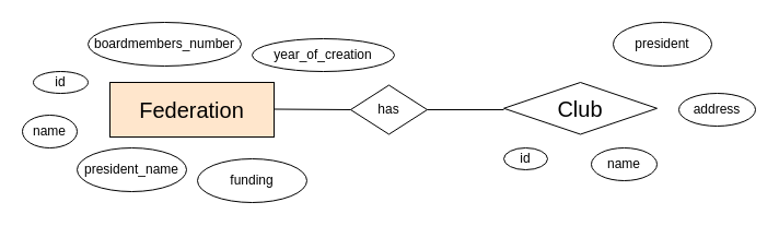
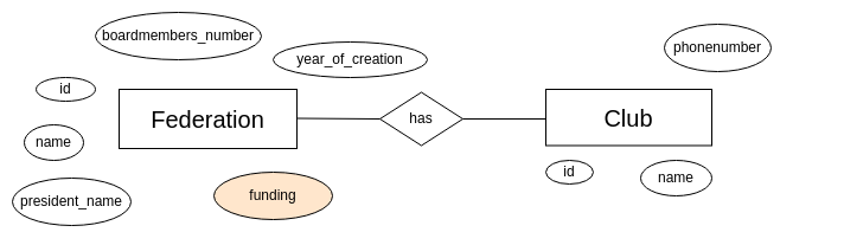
- <mxCell id="8" value="boardmembers_number" style="ellipse;whiteSpace=wrap;html=1;align=center;" vertex="1" parent="1"><mxGeometry x="80" y="20" width="140" height="40" as="geometry" /></mxCell>
+ <mxCell id="8" value="boardmembers_number" style="ellipse;whiteSpace=wrap;html=1;align=center;" vertex="1" parent="1"><mxGeometry x="80" y="10" width="140" height="40" as="geometry" /></mxCell>
- <mxCell id="16" value="president" style="ellipse;whiteSpace=wrap;html=1;align=center;" vertex="1" parent="1"><mxGeometry x="560" y="20" width="90" height="40" as="geometry" /></mxCell>
+ <mxCell id="16" value="phonenumber" style="ellipse;whiteSpace=wrap;html=1;align=center;" vertex="1" parent="1"><mxGeometry x="560" y="20" width="90" height="40" as="geometry" /></mxCell>
- <mxCell id="13" value="&lt;font style=&quot;font-size: 20px;&quot;&gt;Club&lt;/font&gt;" style="rhombus;whiteSpace=wrap;html=1;align=center;" vertex="1" parent="1"><mxGeometry x="460" y="75" width="140" height="47.5" as="geometry" /></mxCell>
+ <mxCell id="13" value="&lt;font style=&quot;font-size: 20px;&quot;&gt;Club&lt;/font&gt;" style="whiteSpace=wrap;html=1;align=center;" vertex="1" parent="1"><mxGeometry x="460" y="75" width="140" height="47.5" as="geometry" /></mxCell>
- <mxCell id="2" value="&lt;font style=&quot;font-size: 20px;&quot;&gt;Federation&lt;/font&gt;" style="whiteSpace=wrap;html=1;align=center;fillColor=#ffe6cc;" vertex="1" parent="1"><mxGeometry x="100" y="75" width="150" height="50" as="geometry" /></mxCell>
+ <mxCell id="2" value="&lt;font style=&quot;font-size: 20px;&quot;&gt;Federation&lt;/font&gt;" style="whiteSpace=wrap;html=1;align=center;" vertex="1" parent="1"><mxGeometry x="100" y="75" width="150" height="50" as="geometry" /></mxCell>
- <mxCell id="17" value="address" style="ellipse;whiteSpace=wrap;html=1;align=center;" vertex="1" parent="1"><mxGeometry x="620" y="85" width="70" height="30" as="geometry" /></mxCell>
- <mxCell id="7" value="president_name" style="ellipse;whiteSpace=wrap;html=1;align=center;" vertex="1" parent="1"><mxGeometry x="70" y="135" width="100" height="40" as="geometry" /></mxCell>
+ <mxCell id="7" value="president_name" style="ellipse;whiteSpace=wrap;html=1;align=center;" vertex="1" parent="1"><mxGeometry x="10" y="150" width="100" height="40" as="geometry" /></mxCell>
- <mxCell id="9" value="funding" style="ellipse;whiteSpace=wrap;html=1;align=center;" vertex="1" parent="1"><mxGeometry x="180" y="145" width="100" height="40" as="geometry" /></mxCell>
+ <mxCell id="9" value="funding" style="ellipse;whiteSpace=wrap;html=1;align=center;fillColor=#ffe6cc;" vertex="1" parent="1"><mxGeometry x="180" y="145" width="100" height="40" as="geometry" /></mxCell>
